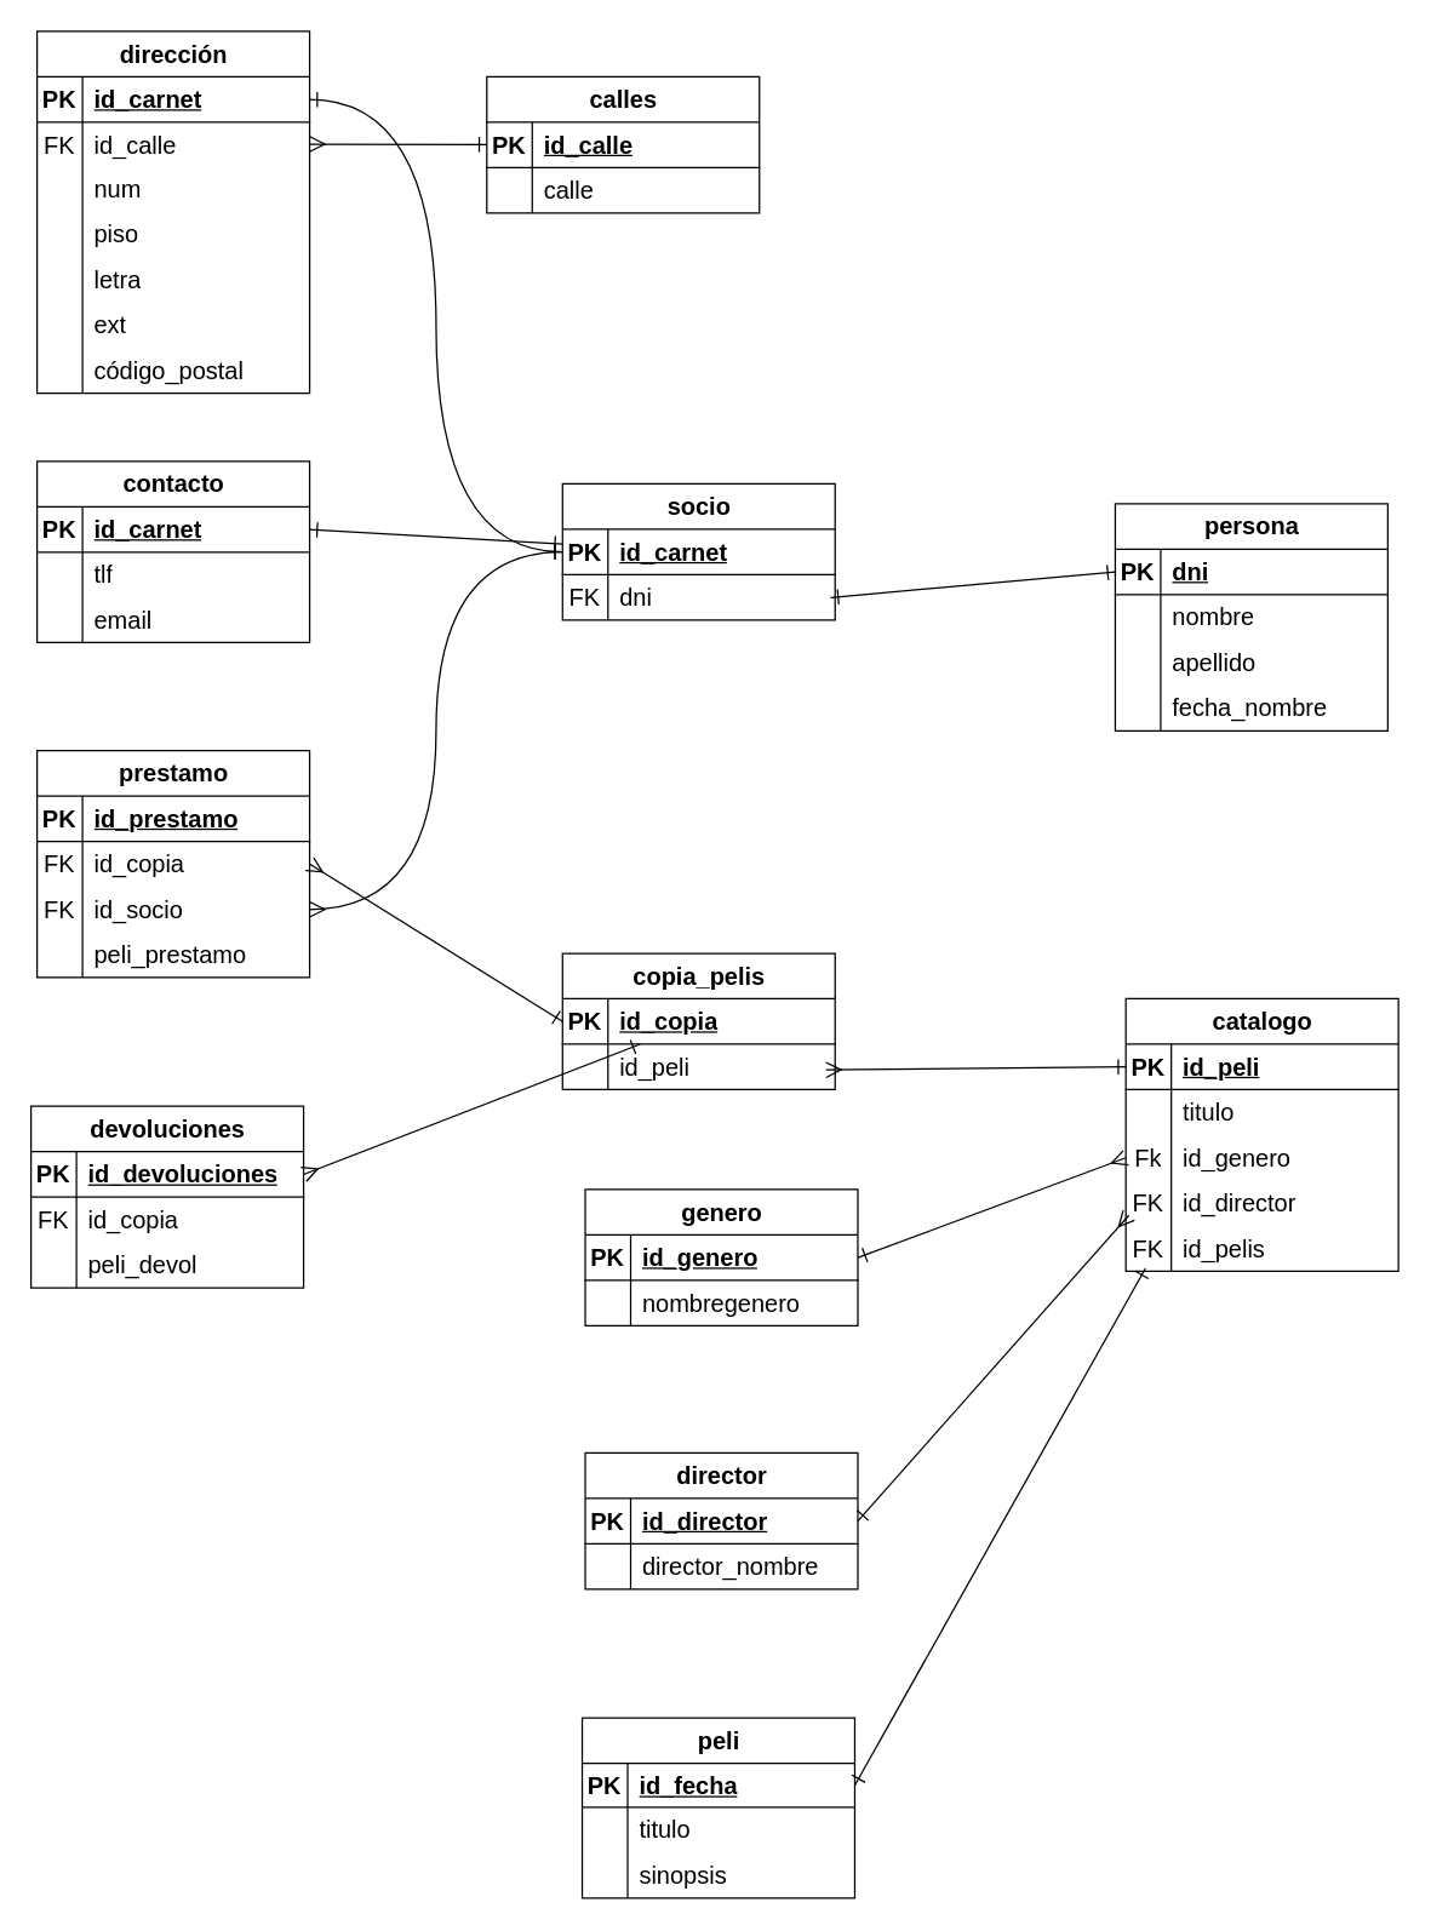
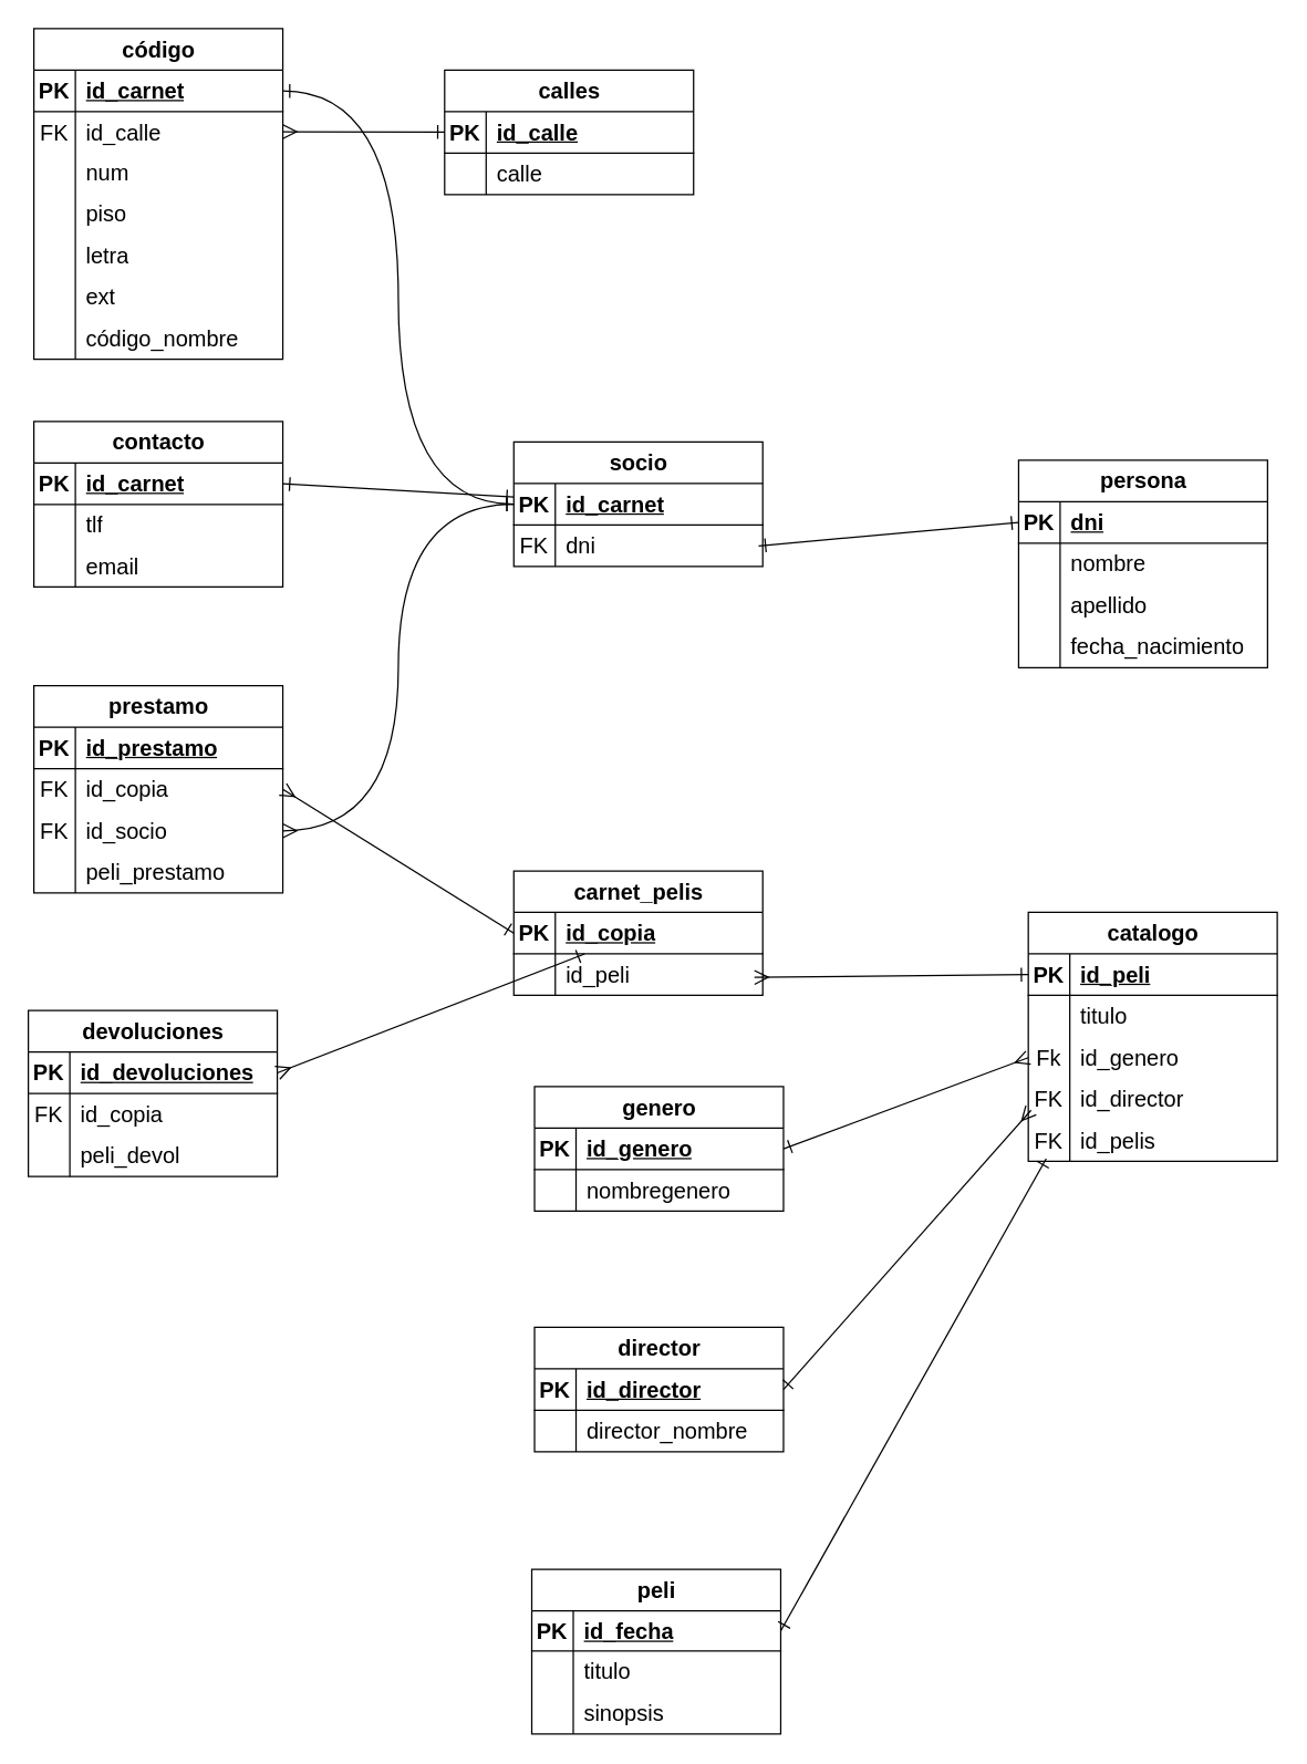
- <mxCell id="109" value="dirección" style="shape=table;startSize=30;container=1;collapsible=1;childLayout=tableLayout;fixedRows=1;rowLines=0;fontStyle=1;align=center;resizeLast=1;html=1;fontSize=16;" vertex="1" parent="1"><mxGeometry x="24" y="20" width="180" height="239" as="geometry" /></mxCell>
+ <mxCell id="109" value="código" style="shape=table;startSize=30;container=1;collapsible=1;childLayout=tableLayout;fixedRows=1;rowLines=0;fontStyle=1;align=center;resizeLast=1;html=1;fontSize=16;" vertex="1" parent="1"><mxGeometry x="24" y="20" width="180" height="239" as="geometry" /></mxCell>
- <mxCell id="130" value="código_postal" style="shape=partialRectangle;connectable=0;fillColor=none;top=0;left=0;bottom=0;right=0;align=left;spacingLeft=6;overflow=hidden;whiteSpace=wrap;html=1;fontSize=16;" vertex="1" parent="128"><mxGeometry x="30" width="150" height="30" as="geometry"><mxRectangle width="150" height="30" as="alternateBounds" /></mxGeometry></mxCell>
+ <mxCell id="130" value="código_nombre" style="shape=partialRectangle;connectable=0;fillColor=none;top=0;left=0;bottom=0;right=0;align=left;spacingLeft=6;overflow=hidden;whiteSpace=wrap;html=1;fontSize=16;" vertex="1" parent="128"><mxGeometry x="30" width="150" height="30" as="geometry"><mxRectangle width="150" height="30" as="alternateBounds" /></mxGeometry></mxCell>
- <mxCell id="79" value="fecha_nombre" style="shape=partialRectangle;connectable=0;fillColor=none;top=0;left=0;bottom=0;right=0;align=left;spacingLeft=6;overflow=hidden;whiteSpace=wrap;html=1;fontSize=16;" vertex="1" parent="77"><mxGeometry x="30" width="150" height="30" as="geometry"><mxRectangle width="150" height="30" as="alternateBounds" /></mxGeometry></mxCell>
+ <mxCell id="79" value="fecha_nacimiento" style="shape=partialRectangle;connectable=0;fillColor=none;top=0;left=0;bottom=0;right=0;align=left;spacingLeft=6;overflow=hidden;whiteSpace=wrap;html=1;fontSize=16;" vertex="1" parent="77"><mxGeometry x="30" width="150" height="30" as="geometry"><mxRectangle width="150" height="30" as="alternateBounds" /></mxGeometry></mxCell>
- <mxCell id="23" value="copia_pelis" style="shape=table;startSize=30;container=1;collapsible=1;childLayout=tableLayout;fixedRows=1;rowLines=0;fontStyle=1;align=center;resizeLast=1;html=1;fontSize=16;" vertex="1" parent="1"><mxGeometry x="371" y="629" width="180" height="90" as="geometry" /></mxCell>
+ <mxCell id="23" value="carnet_pelis" style="shape=table;startSize=30;container=1;collapsible=1;childLayout=tableLayout;fixedRows=1;rowLines=0;fontStyle=1;align=center;resizeLast=1;html=1;fontSize=16;" vertex="1" parent="1"><mxGeometry x="371" y="629" width="180" height="90" as="geometry" /></mxCell>
